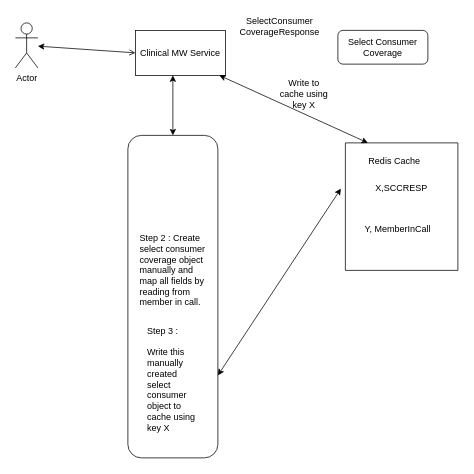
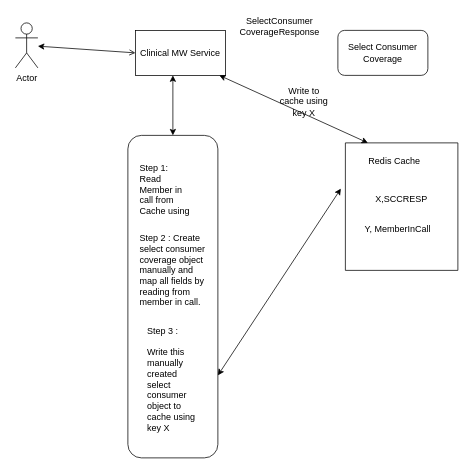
- <mxCell id="2" value="Select Consumer Coverage" style="rounded=1;whiteSpace=wrap;html=1;" vertex="1" parent="1"><mxGeometry x="450" y="40" width="120" height="45" as="geometry" /></mxCell>
+ <mxCell id="2" value="Select Consumer Coverage" style="rounded=1;whiteSpace=wrap;html=1;" vertex="1" parent="1"><mxGeometry x="450" y="40" width="120" height="60" as="geometry" /></mxCell>
- <mxCell id="12" value="Write to cache using key X" style="text;html=1;strokeColor=none;fillColor=none;align=center;verticalAlign=middle;whiteSpace=wrap;rounded=0;" vertex="1" parent="1"><mxGeometry x="370" y="100" width="70" height="50" as="geometry" /></mxCell>
+ <mxCell id="12" value="Write to cache using key X" style="text;html=1;strokeColor=none;fillColor=none;align=center;verticalAlign=middle;whiteSpace=wrap;rounded=0;" vertex="1" parent="1"><mxGeometry x="370" y="110" width="70" height="50" as="geometry" /></mxCell>
+ <mxCell id="15" value="&lt;div&gt;&lt;br&gt;&lt;/div&gt;&lt;div&gt;Step 1: Read Member in call from Cache using key Y&lt;/div&gt;" style="text;strokeColor=none;fillColor=none;align=left;verticalAlign=middle;spacingLeft=4;spacingRight=4;overflow=hidden;points=[[0,0.5],[1,0.5]];portConstraint=eastwest;rotatable=0;whiteSpace=wrap;html=1;" vertex="1" parent="1"><mxGeometry x="180" y="200" width="80" height="90" as="geometry" /></mxCell>
- <mxCell id="9" value="X,SCCRESP" style="text;html=1;strokeColor=none;fillColor=none;align=center;verticalAlign=middle;whiteSpace=wrap;rounded=0;" vertex="1" parent="7"><mxGeometry x="20" y="50" width="110" height="20" as="geometry" /></mxCell>
+ <mxCell id="9" value="X,SCCRESP" style="text;html=1;strokeColor=none;fillColor=none;align=center;verticalAlign=middle;whiteSpace=wrap;rounded=0;" vertex="1" parent="7"><mxGeometry x="20" y="65" width="110" height="20" as="geometry" /></mxCell>
